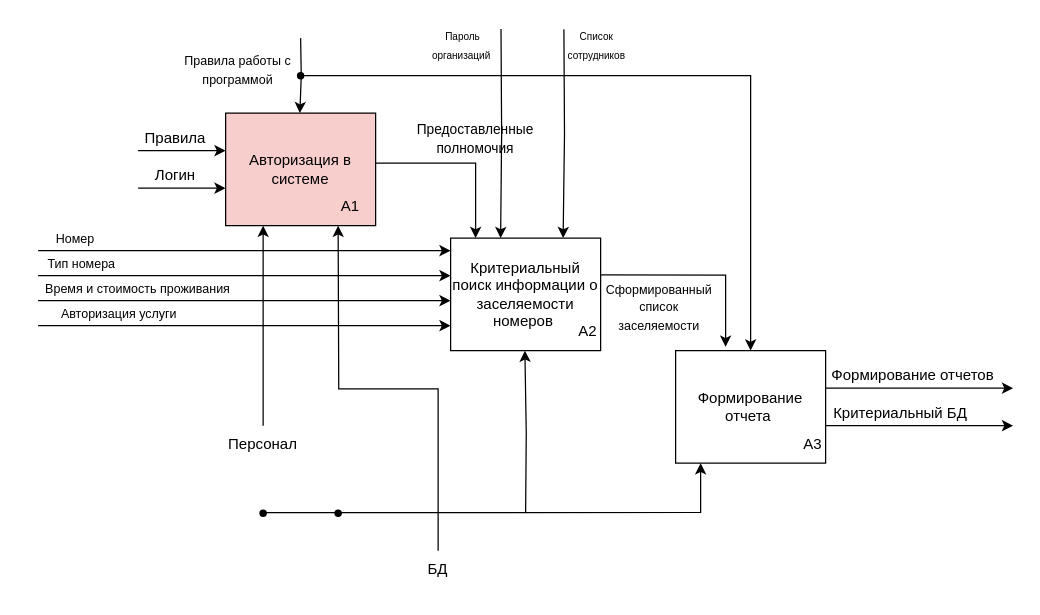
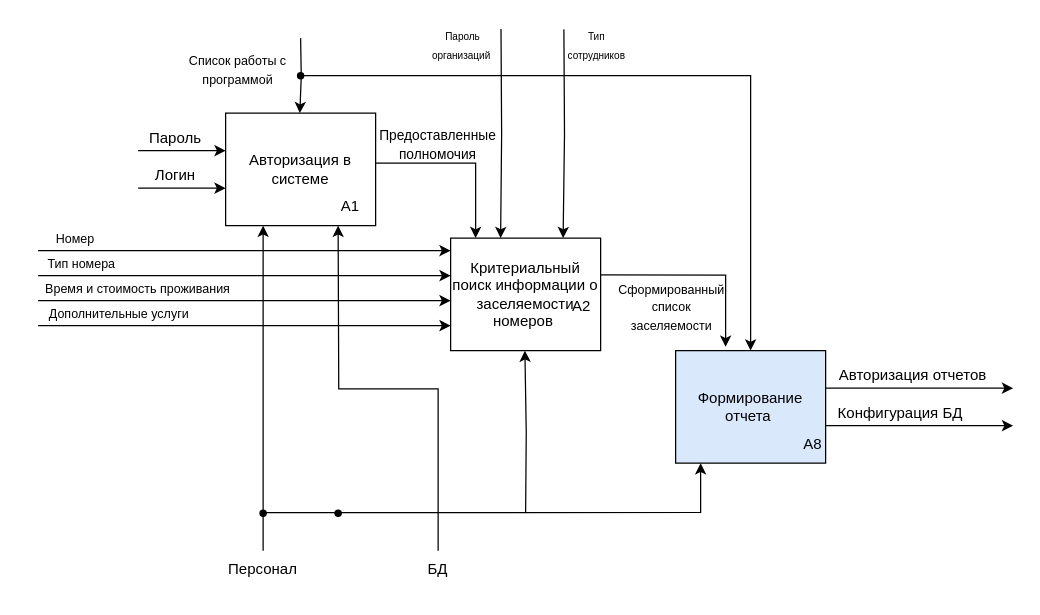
- <mxCell id="20" value="&lt;font style=&quot;font-size: 8px;&quot;&gt;Список сотрудников&lt;/font&gt;" style="text;html=1;strokeColor=none;fillColor=none;align=center;verticalAlign=middle;whiteSpace=wrap;rounded=0;" vertex="1" parent="1"><mxGeometry x="457" y="20" width="40" height="30" as="geometry" /></mxCell>
+ <mxCell id="20" value="&lt;font style=&quot;font-size: 8px;&quot;&gt;Тип сотрудников&lt;/font&gt;" style="text;html=1;strokeColor=none;fillColor=none;align=center;verticalAlign=middle;whiteSpace=wrap;rounded=0;" vertex="1" parent="1"><mxGeometry x="457" y="20" width="40" height="30" as="geometry" /></mxCell>
- <mxCell id="8" value="&lt;font style=&quot;font-size: 10px;&quot;&gt;Правила работы с программой&lt;/font&gt;" style="text;html=1;strokeColor=none;fillColor=none;align=center;verticalAlign=middle;whiteSpace=wrap;rounded=0;" vertex="1" parent="1"><mxGeometry y="40" width="100" height="30" as="geometry" x="140" /></mxCell>
+ <mxCell id="8" value="&lt;font style=&quot;font-size: 10px;&quot;&gt;Список работы с программой&lt;/font&gt;" style="text;html=1;strokeColor=none;fillColor=none;align=center;verticalAlign=middle;whiteSpace=wrap;rounded=0;" vertex="1" parent="1"><mxGeometry y="40" width="100" height="30" as="geometry" x="140" /></mxCell>
- <mxCell id="11" value="Правила" style="text;html=1;strokeColor=none;fillColor=none;align=center;verticalAlign=middle;whiteSpace=wrap;rounded=0;" vertex="1" parent="1"><mxGeometry x="110" y="100" width="60" height="20" as="geometry" /></mxCell>
+ <mxCell id="11" value="Пароль" style="text;html=1;strokeColor=none;fillColor=none;align=center;verticalAlign=middle;whiteSpace=wrap;rounded=0;" vertex="1" parent="1"><mxGeometry x="110" y="100" width="60" height="20" as="geometry" /></mxCell>
- <mxCell id="30" value="&lt;font style=&quot;font-size: 11px;&quot;&gt;Предоставленные полномочия&lt;/font&gt;" style="text;html=1;strokeColor=none;fillColor=none;align=center;verticalAlign=middle;whiteSpace=wrap;rounded=0;" vertex="1" parent="1"><mxGeometry x="350" y="95" width="60" height="30" as="geometry" /></mxCell>
+ <mxCell id="30" value="&lt;font style=&quot;font-size: 11px;&quot;&gt;Предоставленные полномочия&lt;/font&gt;" style="text;html=1;strokeColor=none;fillColor=none;align=center;verticalAlign=middle;whiteSpace=wrap;rounded=0;" vertex="1" parent="1"><mxGeometry x="320" y="100" width="60" height="30" as="geometry" /></mxCell>
- <mxCell id="2" value="Авторизация в системе" style="rounded=0;whiteSpace=wrap;html=1;fillColor=#f8cecc;" vertex="1" parent="1"><mxGeometry x="180" y="90" width="120" height="90" as="geometry" /></mxCell>
+ <mxCell id="2" value="Авторизация в системе" style="rounded=0;whiteSpace=wrap;html=1;" vertex="1" parent="1"><mxGeometry x="180" y="90" width="120" height="90" as="geometry" /></mxCell>
- <mxCell id="43" value="&lt;font style=&quot;font-size: 10px;&quot;&gt;Сформированный список заселяемости&lt;/font&gt;" style="text;html=1;strokeColor=none;fillColor=none;align=center;verticalAlign=middle;whiteSpace=wrap;rounded=0;" vertex="1" parent="1"><mxGeometry x="514" y="230" width="26" height="30" as="geometry" /></mxCell>
+ <mxCell id="43" value="&lt;font style=&quot;font-size: 10px;&quot;&gt;Сформированный список заселяемости&lt;/font&gt;" style="text;html=1;strokeColor=none;fillColor=none;align=center;verticalAlign=middle;whiteSpace=wrap;rounded=0;" vertex="1" parent="1"><mxGeometry x="524" y="230" width="26" height="30" as="geometry" /></mxCell>
- <mxCell id="28" value="&lt;font style=&quot;font-size: 10px;&quot;&gt;Авторизация услуги&lt;/font&gt;" style="text;html=1;strokeColor=none;fillColor=none;align=center;verticalAlign=middle;whiteSpace=wrap;rounded=0;" vertex="1" parent="1"><mxGeometry x="20" y="240" width="150" height="20" as="geometry" /></mxCell>
+ <mxCell id="28" value="&lt;font style=&quot;font-size: 10px;&quot;&gt;Дополнительные услуги&lt;/font&gt;" style="text;html=1;strokeColor=none;fillColor=none;align=center;verticalAlign=middle;whiteSpace=wrap;rounded=0;" vertex="1" parent="1"><mxGeometry x="20" y="240" width="150" height="20" as="geometry" /></mxCell>
- <mxCell id="14" value="А2" style="text;html=1;strokeColor=none;fillColor=none;align=center;verticalAlign=middle;whiteSpace=wrap;rounded=0;" vertex="1" parent="1"><mxGeometry x="460" y="250" width="20" height="30" as="geometry" /></mxCell>
+ <mxCell id="14" value="А2" style="text;html=1;strokeColor=none;fillColor=none;align=center;verticalAlign=middle;whiteSpace=wrap;rounded=0;" vertex="1" parent="1"><mxGeometry x="455" y="230" width="20" height="30" as="geometry" /></mxCell>
- <mxCell id="39" value="Формирование отчетов" style="text;html=1;strokeColor=none;fillColor=none;align=center;verticalAlign=middle;whiteSpace=wrap;rounded=0;" vertex="1" parent="1"><mxGeometry x="660" y="290" width="140" height="20" as="geometry" /></mxCell>
+ <mxCell id="39" value="Авторизация отчетов" style="text;html=1;strokeColor=none;fillColor=none;align=center;verticalAlign=middle;whiteSpace=wrap;rounded=0;" vertex="1" parent="1"><mxGeometry x="660" y="290" width="140" height="20" as="geometry" /></mxCell>
- <mxCell id="15" value="Формирование отчета&amp;nbsp;" style="rounded=0;whiteSpace=wrap;html=1;" vertex="1" parent="1"><mxGeometry x="540" y="280" width="120" height="90" as="geometry" /></mxCell>
+ <mxCell id="15" value="Формирование отчета&amp;nbsp;" style="rounded=0;whiteSpace=wrap;html=1;fillColor=#dae8fc;" vertex="1" parent="1"><mxGeometry x="540" y="280" width="120" height="90" as="geometry" /></mxCell>
- <mxCell id="41" value="Критериальный БД" style="text;html=1;strokeColor=none;fillColor=none;align=center;verticalAlign=middle;whiteSpace=wrap;rounded=0;" vertex="1" parent="1"><mxGeometry x="650" y="320" width="140" height="20" as="geometry" /></mxCell>
+ <mxCell id="41" value="Конфигурация БД" style="text;html=1;strokeColor=none;fillColor=none;align=center;verticalAlign=middle;whiteSpace=wrap;rounded=0;" vertex="1" parent="1"><mxGeometry x="650" y="320" width="140" height="20" as="geometry" /></mxCell>
- <mxCell id="33" value="Персонал" style="text;html=1;strokeColor=none;fillColor=none;align=center;verticalAlign=middle;whiteSpace=wrap;rounded=0;" vertex="1" parent="1"><mxGeometry x="180" y="340" width="60" height="30" as="geometry" /></mxCell>
+ <mxCell id="33" value="Персонал" style="text;html=1;strokeColor=none;fillColor=none;align=center;verticalAlign=middle;whiteSpace=wrap;rounded=0;" vertex="1" parent="1"><mxGeometry x="180" y="440" width="60" height="30" as="geometry" /></mxCell>
- <mxCell id="16" value="А3" style="text;html=1;strokeColor=none;fillColor=none;align=center;verticalAlign=middle;whiteSpace=wrap;rounded=0;" vertex="1" parent="1"><mxGeometry x="640" y="340" width="20" height="30" as="geometry" /></mxCell>
+ <mxCell id="16" value="А8" style="text;html=1;strokeColor=none;fillColor=none;align=center;verticalAlign=middle;whiteSpace=wrap;rounded=0;" vertex="1" parent="1"><mxGeometry x="640" y="340" width="20" height="30" as="geometry" /></mxCell>
